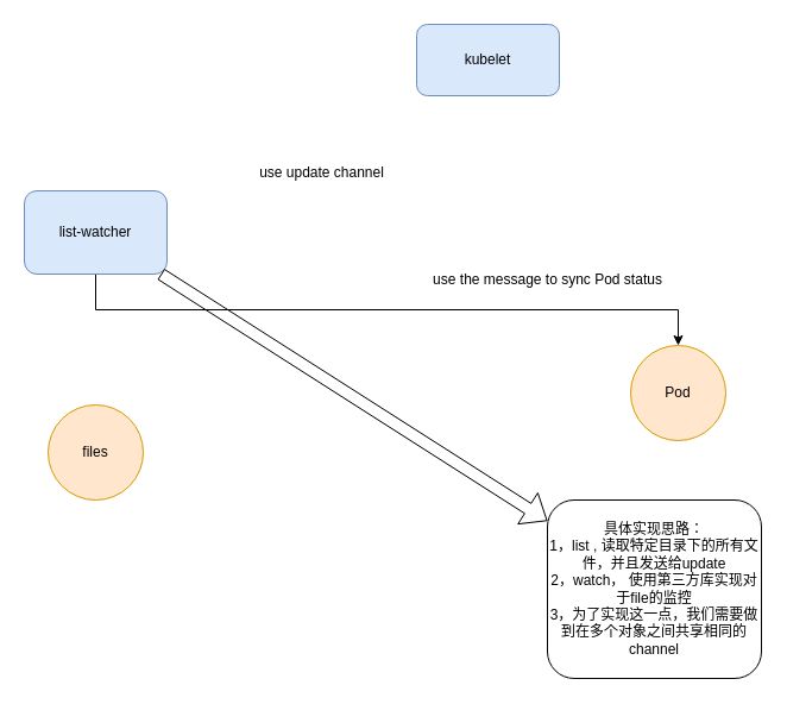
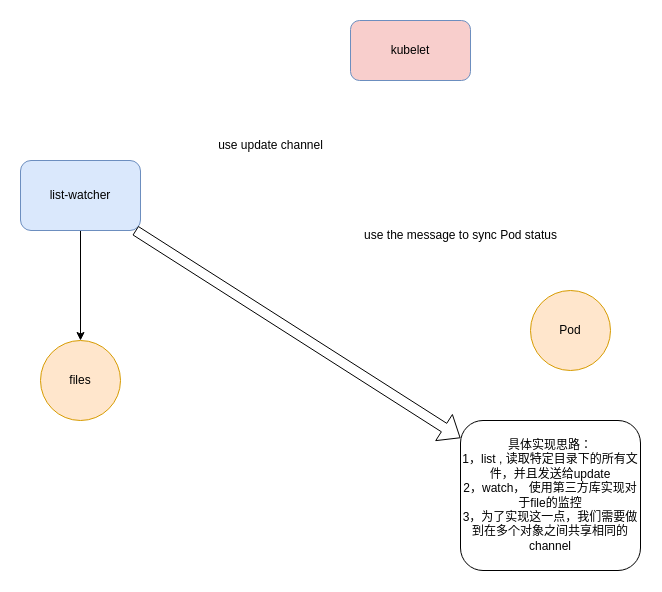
- <mxCell id="2" value="kubelet" style="rounded=1;whiteSpace=wrap;html=1;fillColor=#dae8fc;strokeColor=#6c8ebf;" parent="1" vertex="1"><mxGeometry x="350" y="20" width="120" height="60" as="geometry" /></mxCell>
+ <mxCell id="2" value="kubelet" style="rounded=1;whiteSpace=wrap;html=1;fillColor=#f8cecc;strokeColor=#6c8ebf;" parent="1" vertex="1"><mxGeometry x="350" y="20" width="120" height="60" as="geometry" /></mxCell>
- <mxCell id="4" style="edgeStyle=orthogonalEdgeStyle;rounded=0;orthogonalLoop=1;jettySize=auto;html=1;exitX=0.5;exitY=1;exitDx=0;exitDy=0;" parent="1" source="5" target="7" edge="1"><mxGeometry relative="1" as="geometry" /></mxCell>
+ <mxCell id="4" style="edgeStyle=orthogonalEdgeStyle;rounded=0;orthogonalLoop=1;jettySize=auto;html=1;exitX=0.5;exitY=1;exitDx=0;exitDy=0;" parent="1" source="5" target="3" edge="1"><mxGeometry relative="1" as="geometry" /></mxCell>
